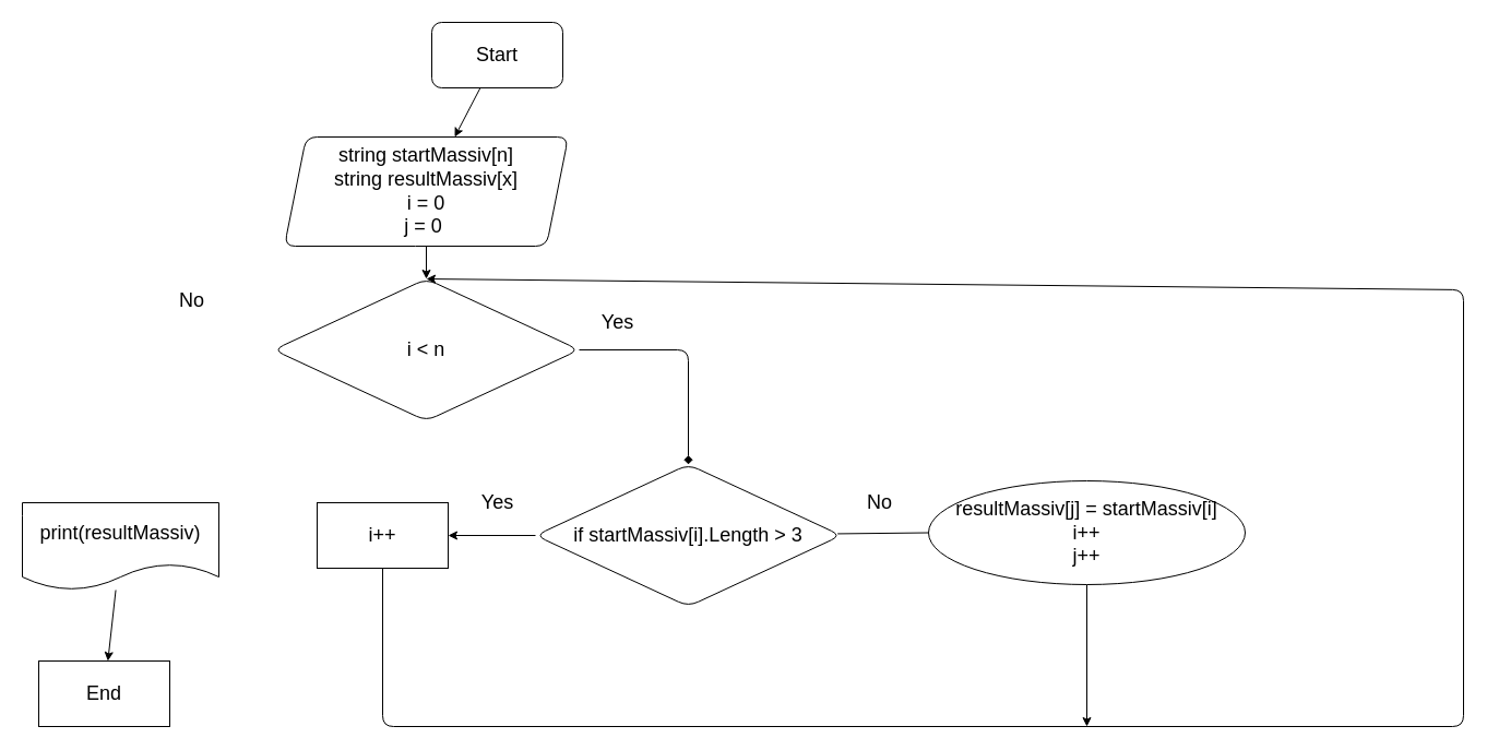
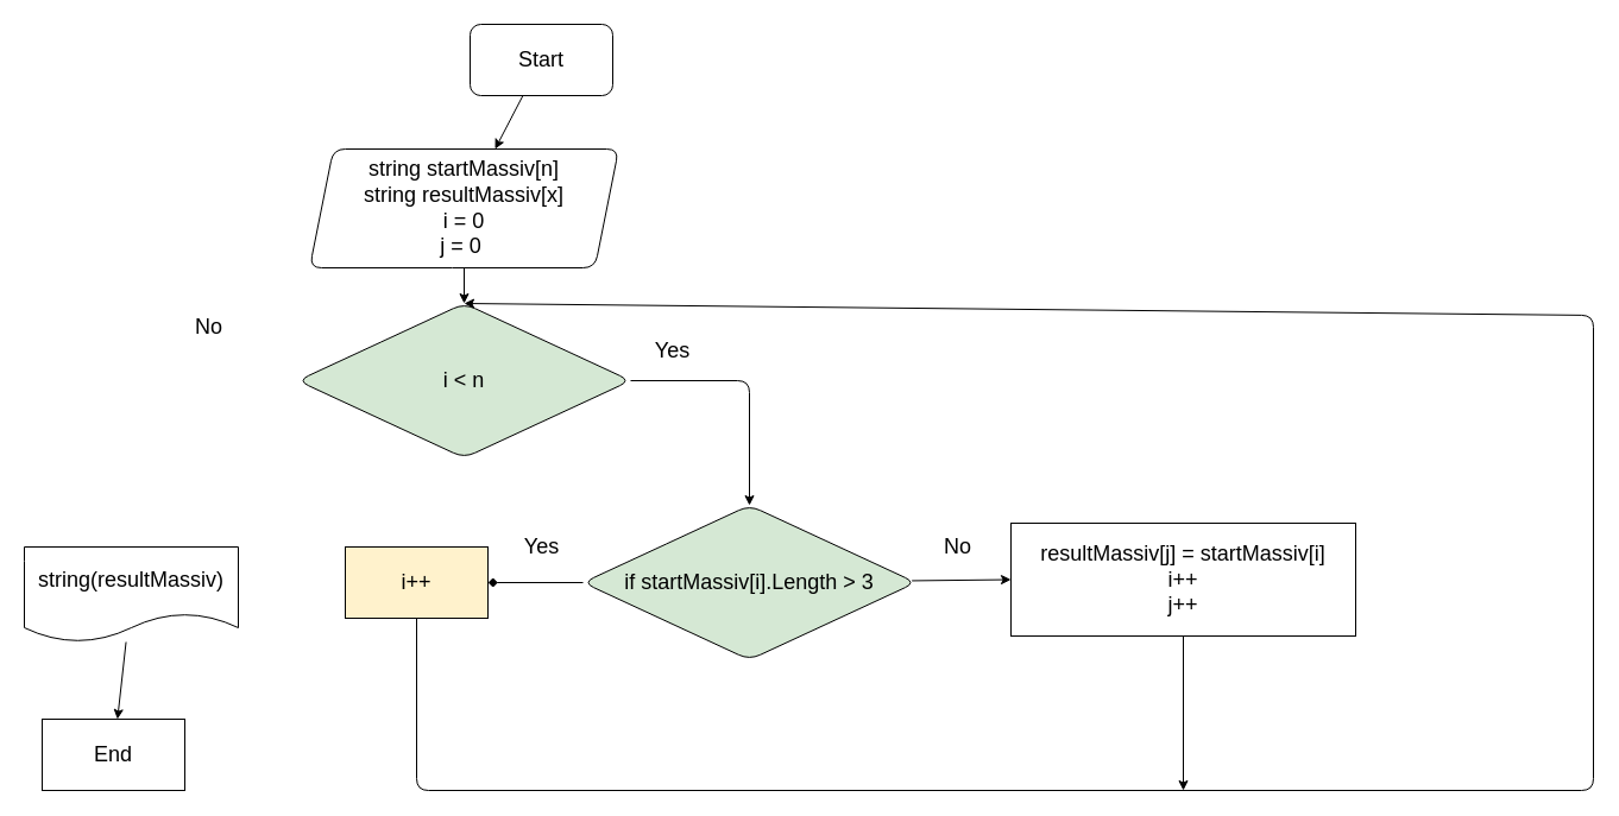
- <mxCell id="16" value="&lt;font style=&quot;font-size: 18px&quot;&gt;i &amp;lt; n&lt;/font&gt;" style="rhombus;whiteSpace=wrap;html=1;rounded=1;" vertex="1" parent="1"><mxGeometry x="250" y="255" width="280" height="130" as="geometry" /></mxCell>
+ <mxCell id="16" value="&lt;font style=&quot;font-size: 18px&quot;&gt;i &amp;lt; n&lt;/font&gt;" style="rhombus;whiteSpace=wrap;html=1;rounded=1;fillColor=#d5e8d4;" vertex="1" parent="1"><mxGeometry x="250" y="255" width="280" height="130" as="geometry" /></mxCell>
- <mxCell id="15" style="edgeStyle=none;html=1;entryX=0.5;entryY=0;entryDx=0;entryDy=0;fontSize=18;endArrow=diamond;" edge="1" parent="1" source="16" target="8"><mxGeometry relative="1" as="geometry"><Array as="points"><mxPoint x="630" y="320" /></Array></mxGeometry></mxCell>
+ <mxCell id="15" style="edgeStyle=none;html=1;entryX=0.5;entryY=0;entryDx=0;entryDy=0;fontSize=18;" edge="1" parent="1" source="16" target="8"><mxGeometry relative="1" as="geometry"><Array as="points"><mxPoint x="630" y="320" /></Array></mxGeometry></mxCell>
- <mxCell id="6" value="" style="edgeStyle=none;html=1;fontSize=18;entryX=0;entryY=0.5;entryDx=0;entryDy=0;endArrow=none;" edge="1" parent="1" source="8" target="10"><mxGeometry relative="1" as="geometry" /></mxCell>
+ <mxCell id="6" value="" style="edgeStyle=none;html=1;fontSize=18;entryX=0;entryY=0.5;entryDx=0;entryDy=0;" edge="1" parent="1" source="8" target="10"><mxGeometry relative="1" as="geometry" /></mxCell>
- <mxCell id="10" value="resultMassiv[j] = startMassiv[i]&lt;br&gt;i++&lt;br&gt;j++" style="ellipse;whiteSpace=wrap;html=1;fontSize=18;" vertex="1" parent="1"><mxGeometry x="850" y="440" width="290" height="95" as="geometry" /></mxCell>
+ <mxCell id="10" value="resultMassiv[j] = startMassiv[i]&lt;br&gt;i++&lt;br&gt;j++" style="rounded=0;whiteSpace=wrap;html=1;fontSize=18;" vertex="1" parent="1"><mxGeometry x="850" y="440" width="290" height="95" as="geometry" /></mxCell>
- <mxCell id="20" value="print(resultMassiv)" style="shape=document;whiteSpace=wrap;html=1;boundedLbl=1;fontSize=18;rounded=0;" vertex="1" parent="1"><mxGeometry x="20" y="460" width="180" height="80" as="geometry" /></mxCell>
+ <mxCell id="20" value="string(resultMassiv)" style="shape=document;whiteSpace=wrap;html=1;boundedLbl=1;fontSize=18;rounded=0;" vertex="1" parent="1"><mxGeometry x="20" y="460" width="180" height="80" as="geometry" /></mxCell>
- <mxCell id="12" value="i++" style="rounded=0;whiteSpace=wrap;html=1;fontSize=18;" vertex="1" parent="1"><mxGeometry x="290" y="460" width="120" height="60" as="geometry" /></mxCell>
+ <mxCell id="12" value="i++" style="rounded=0;whiteSpace=wrap;html=1;fontSize=18;fillColor=#fff2cc;" vertex="1" parent="1"><mxGeometry x="290" y="460" width="120" height="60" as="geometry" /></mxCell>
- <mxCell id="7" value="" style="edgeStyle=none;html=1;fontSize=18;" edge="1" parent="1" source="8" target="12"><mxGeometry relative="1" as="geometry" /></mxCell>
+ <mxCell id="7" value="" style="edgeStyle=none;html=1;fontSize=18;endArrow=diamond;" edge="1" parent="1" source="8" target="12"><mxGeometry relative="1" as="geometry" /></mxCell>
- <mxCell id="8" value="&lt;font style=&quot;font-size: 18px&quot;&gt;if startMassiv[i].Length &amp;gt; 3&lt;/font&gt;" style="rhombus;whiteSpace=wrap;html=1;rounded=1;" vertex="1" parent="1"><mxGeometry x="490" y="425" width="280" height="130" as="geometry" /></mxCell>
+ <mxCell id="8" value="&lt;font style=&quot;font-size: 18px&quot;&gt;if startMassiv[i].Length &amp;gt; 3&lt;/font&gt;" style="rhombus;whiteSpace=wrap;html=1;rounded=1;fillColor=#d5e8d4;" vertex="1" parent="1"><mxGeometry x="490" y="425" width="280" height="130" as="geometry" /></mxCell>
